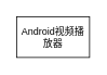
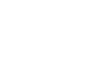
- <mxCell id="2" value="Android视频播放器" style="rounded=0;whiteSpace=wrap;html=1;" parent="1" vertex="1"><mxGeometry x="20" y="20" width="90" height="50" as="geometry" /></mxCell>
